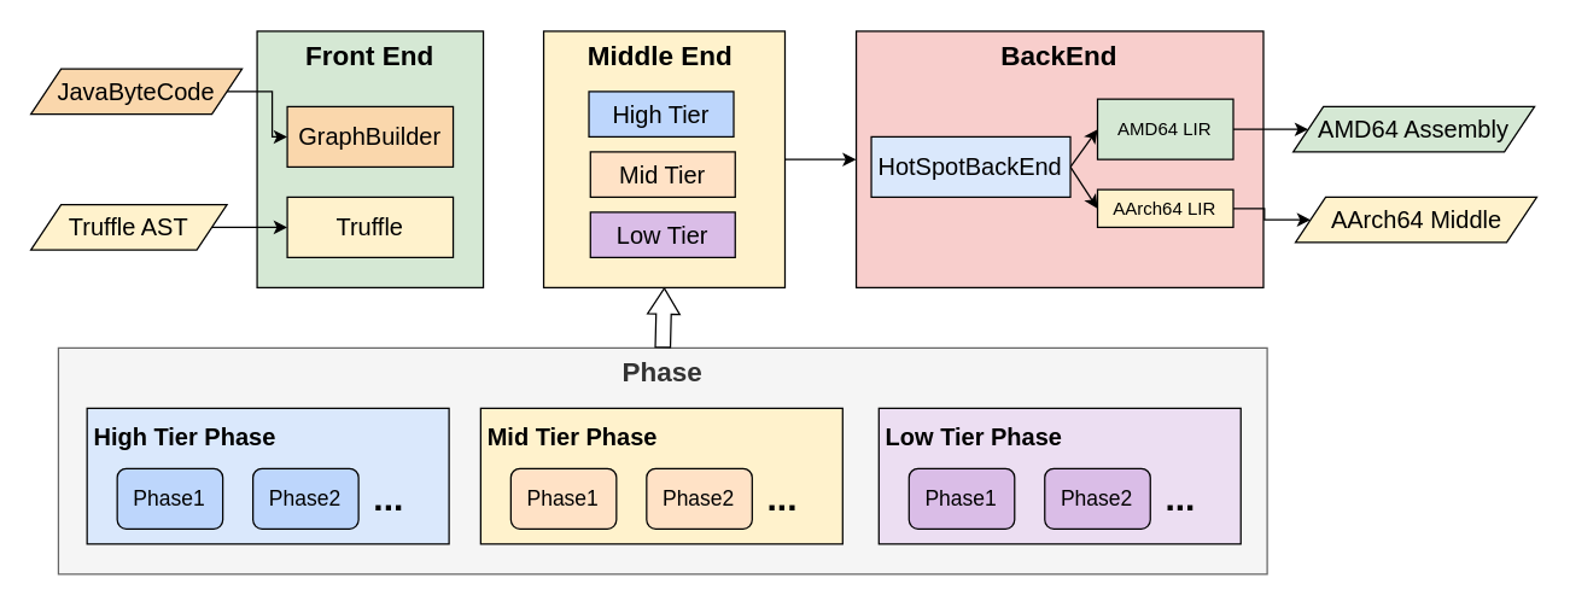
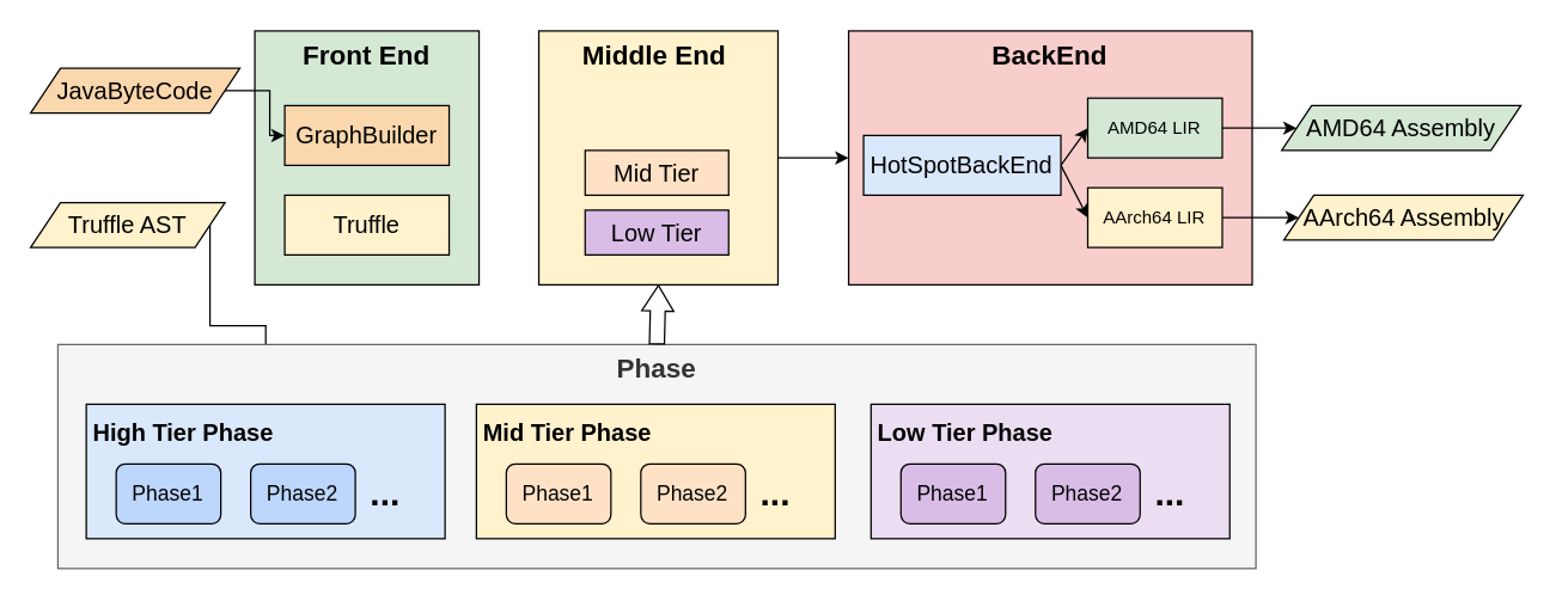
- <mxCell id="12" value="&lt;font style=&quot;font-size: 16px;&quot;&gt;High Tier&lt;/font&gt;" style="rounded=0;whiteSpace=wrap;html=1;fillColor=#BDD6FC;strokeColor=default;" parent="1" vertex="1"><mxGeometry x="390" y="60" width="96" height="30" as="geometry" /></mxCell>
- <mxCell id="21" value="AArch64 LIR" style="rounded=0;whiteSpace=wrap;html=1;fillColor=#fff2cc;strokeColor=default;" parent="1" vertex="1"><mxGeometry x="727.25" y="125" width="90" height="25" as="geometry" /></mxCell>
+ <mxCell id="21" value="AArch64 LIR" style="rounded=0;whiteSpace=wrap;html=1;fillColor=#fff2cc;strokeColor=default;" parent="1" vertex="1"><mxGeometry x="727.25" y="125" width="90" height="40" as="geometry" /></mxCell>
- <mxCell id="37" value="&lt;span style=&quot;text-wrap-mode: nowrap;&quot;&gt;&lt;font style=&quot;font-size: 16px;&quot;&gt;AArch64 Middle&lt;/font&gt;&lt;/span&gt;" style="shape=parallelogram;perimeter=parallelogramPerimeter;whiteSpace=wrap;html=1;fixedSize=1;fillColor=#fff2cc;strokeColor=default;" vertex="1" parent="1"><mxGeometry x="858.5" y="130" width="160" height="30" as="geometry" /></mxCell>
+ <mxCell id="37" value="&lt;span style=&quot;text-wrap-mode: nowrap;&quot;&gt;&lt;font style=&quot;font-size: 16px;&quot;&gt;AArch64 Assembly&lt;/font&gt;&lt;/span&gt;" style="shape=parallelogram;perimeter=parallelogramPerimeter;whiteSpace=wrap;html=1;fixedSize=1;fillColor=#fff2cc;strokeColor=default;" vertex="1" parent="1"><mxGeometry x="858.5" y="130" width="160" height="30" as="geometry" /></mxCell>
- <mxCell id="7" style="edgeStyle=orthogonalEdgeStyle;rounded=0;orthogonalLoop=1;jettySize=auto;html=1;exitX=1;exitY=0.5;exitDx=0;exitDy=0;entryX=0;entryY=0.5;entryDx=0;entryDy=0;" parent="1" source="8" target="4" edge="1"><mxGeometry relative="1" as="geometry" /></mxCell>
+ <mxCell id="7" style="edgeStyle=orthogonalEdgeStyle;rounded=0;orthogonalLoop=1;jettySize=auto;html=1;exitX=1;exitY=0.5;exitDx=0;exitDy=0;" parent="1" source="8" target="23" edge="1"><mxGeometry relative="1" as="geometry" /></mxCell>
